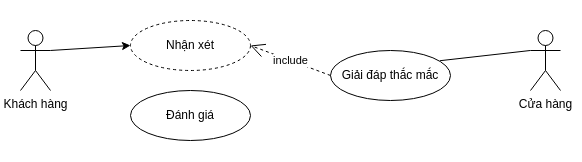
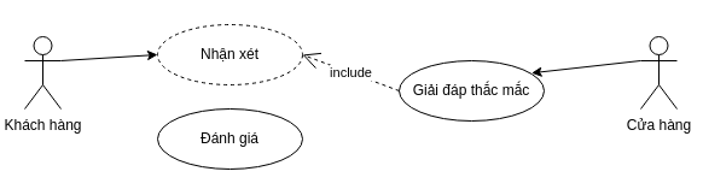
- <mxCell id="8" value="" style="endArrow=none;html=1;rounded=0;exitX=0;exitY=0.333;exitDx=0;exitDy=0;exitPerimeter=0;entryX=0.913;entryY=0.204;entryDx=0;entryDy=0;entryPerimeter=0;" edge="1" parent="1" source="3" target="6"><mxGeometry width="50" height="50" relative="1" as="geometry"><mxPoint x="60" y="60" as="sourcePoint" /><mxPoint x="142" y="114" as="targetPoint" /></mxGeometry></mxCell>
+ <mxCell id="8" value="" style="endArrow=classic;html=1;rounded=0;exitX=0;exitY=0.333;exitDx=0;exitDy=0;exitPerimeter=0;entryX=0.913;entryY=0.204;entryDx=0;entryDy=0;entryPerimeter=0;" edge="1" parent="1" source="3" target="6"><mxGeometry width="50" height="50" relative="1" as="geometry"><mxPoint x="60" y="60" as="sourcePoint" /><mxPoint x="142" y="114" as="targetPoint" /></mxGeometry></mxCell>
